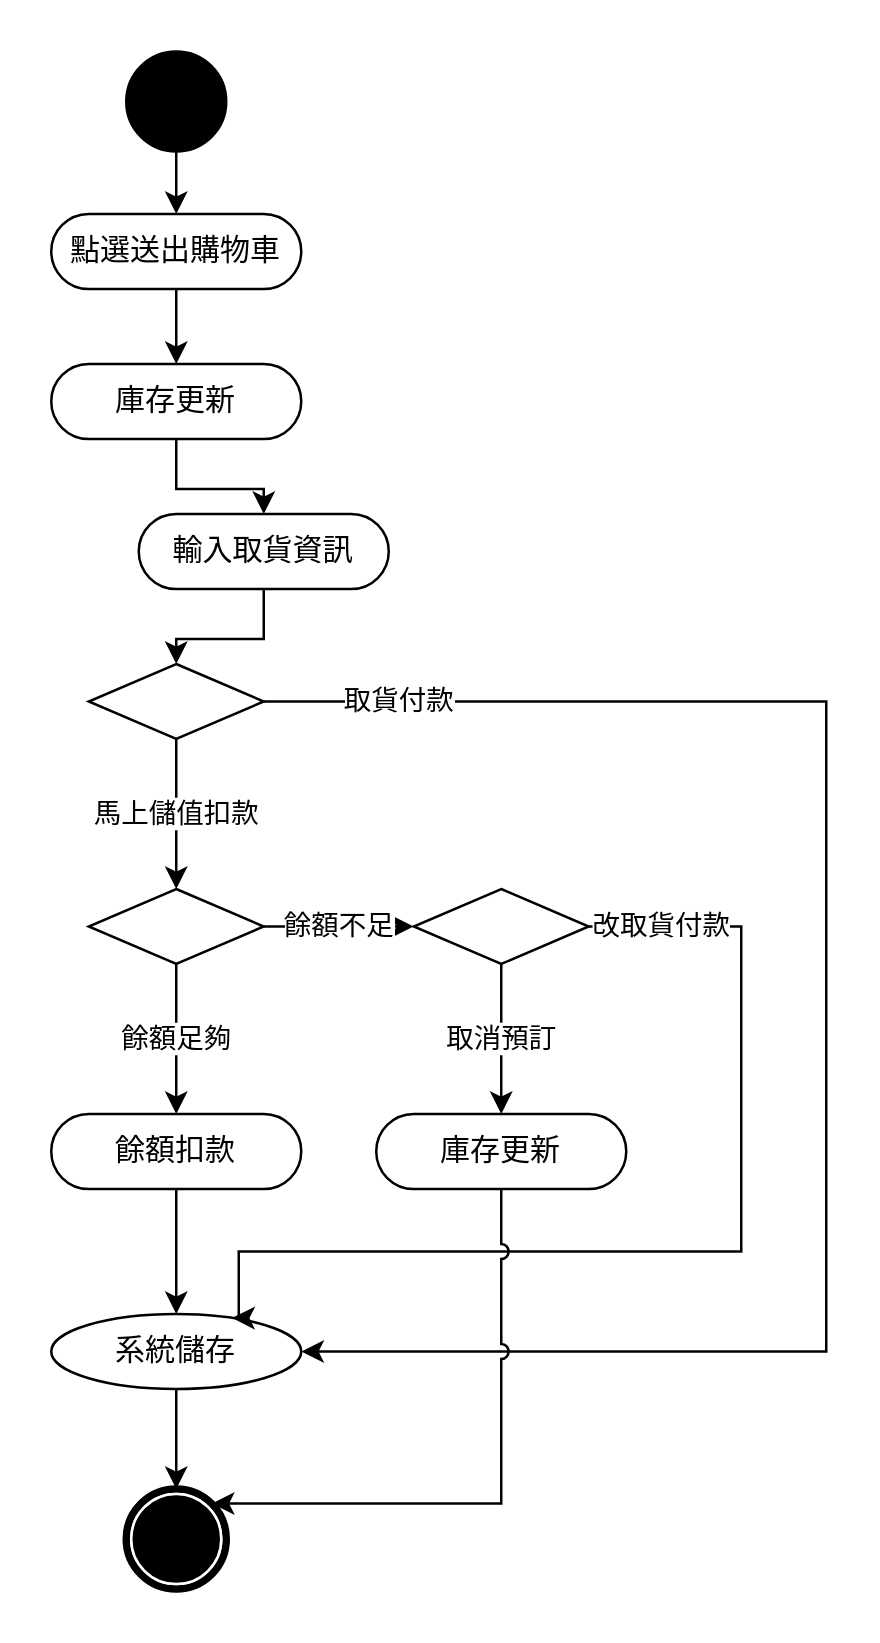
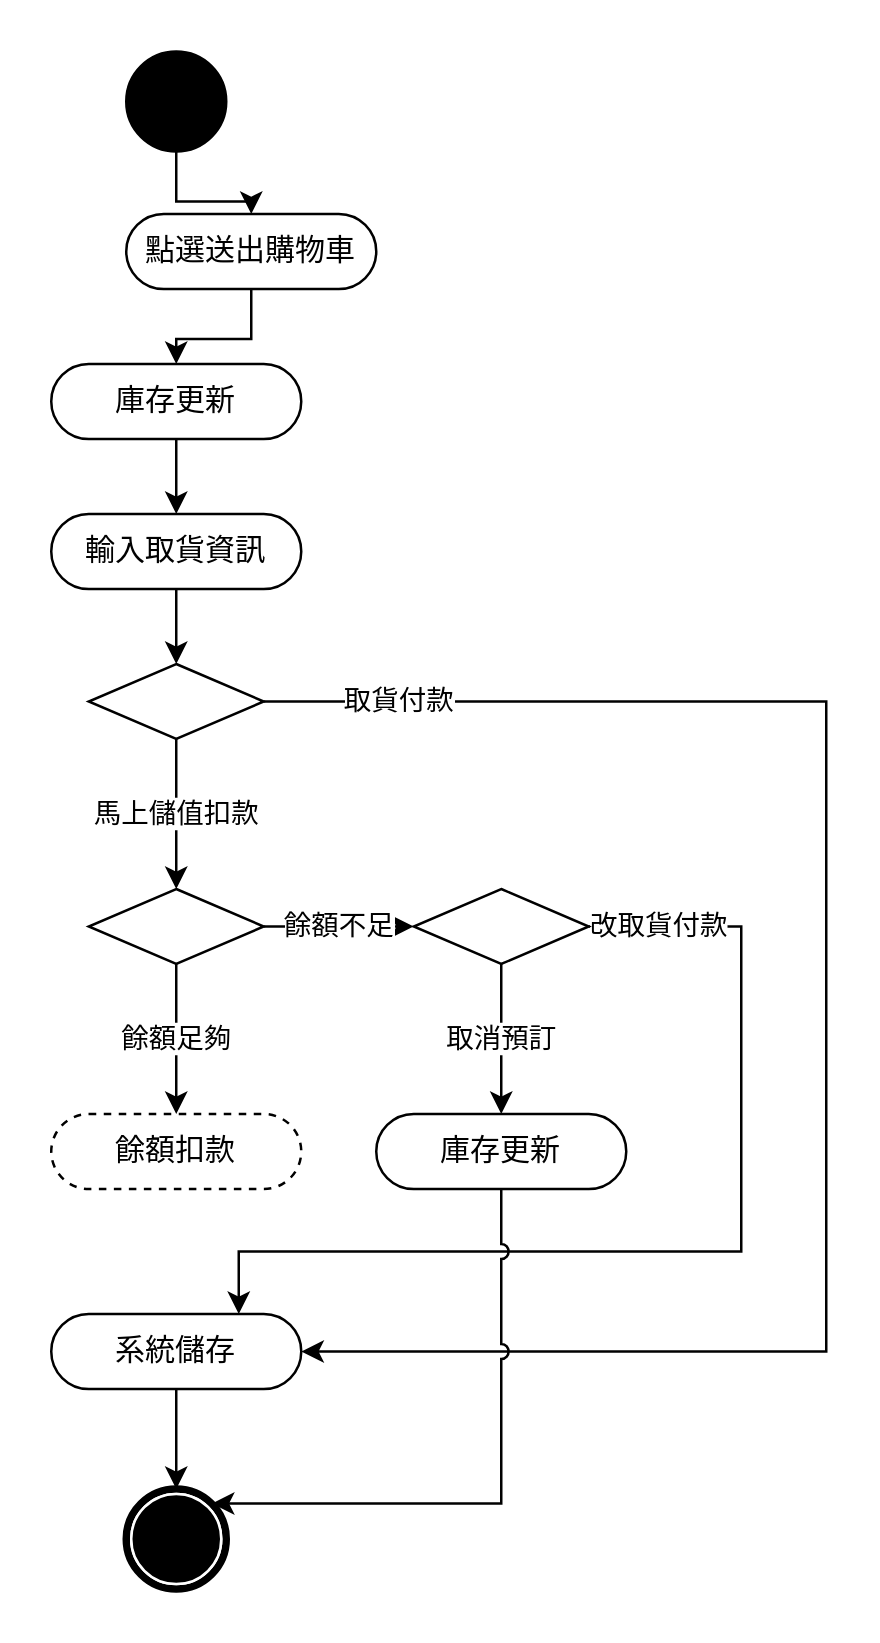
- <mxCell id="5" value="點選送出購物車" style="rounded=1;whiteSpace=wrap;html=1;shadow=0;comic=0;labelBackgroundColor=none;strokeWidth=1;fontFamily=Verdana;fontSize=12;align=center;arcSize=50;" parent="1" vertex="1"><mxGeometry x="20" y="85" width="100" height="30" as="geometry" /></mxCell>
+ <mxCell id="5" value="點選送出購物車" style="rounded=1;whiteSpace=wrap;html=1;shadow=0;comic=0;labelBackgroundColor=none;strokeWidth=1;fontFamily=Verdana;fontSize=12;align=center;arcSize=50;" parent="1" vertex="1"><mxGeometry x="50" y="85" width="100" height="30" as="geometry" /></mxCell>
- <mxCell id="12" value="輸入取貨資訊" style="rounded=1;whiteSpace=wrap;html=1;shadow=0;comic=0;labelBackgroundColor=none;strokeWidth=1;fontFamily=Verdana;fontSize=12;align=center;arcSize=50;" parent="1" vertex="1"><mxGeometry x="55" y="205" width="100" height="30" as="geometry" /></mxCell>
+ <mxCell id="12" value="輸入取貨資訊" style="rounded=1;whiteSpace=wrap;html=1;shadow=0;comic=0;labelBackgroundColor=none;strokeWidth=1;fontFamily=Verdana;fontSize=12;align=center;arcSize=50;" parent="1" vertex="1"><mxGeometry x="20" y="205" width="100" height="30" as="geometry" /></mxCell>
- <mxCell id="17" value="餘額扣款" style="rounded=1;whiteSpace=wrap;html=1;shadow=0;comic=0;labelBackgroundColor=none;strokeWidth=1;fontFamily=Verdana;fontSize=12;align=center;arcSize=50;" parent="1" vertex="1"><mxGeometry x="20" y="445" width="100" height="30" as="geometry" /></mxCell>
+ <mxCell id="17" value="餘額扣款" style="rounded=1;whiteSpace=wrap;html=1;shadow=0;comic=0;labelBackgroundColor=none;strokeWidth=1;fontFamily=Verdana;fontSize=12;align=center;arcSize=50;dashed=1;" parent="1" vertex="1"><mxGeometry x="20" y="445" width="100" height="30" as="geometry" /></mxCell>
- <mxCell id="16" style="edgeStyle=orthogonalEdgeStyle;rounded=0;orthogonalLoop=1;jettySize=auto;html=1;entryX=0.5;entryY=0;entryDx=0;entryDy=0;" parent="1" source="17" target="10" edge="1"><mxGeometry relative="1" as="geometry"><mxPoint x="70" y="515" as="targetPoint" /></mxGeometry></mxCell>
- <mxCell id="10" value="系統儲存" style="ellipse;whiteSpace=wrap;html=1;shadow=0;comic=0;labelBackgroundColor=none;strokeWidth=1;fontFamily=Verdana;fontSize=12;align=center;arcSize=50;" parent="1" vertex="1"><mxGeometry x="20" y="525" width="100" height="30" as="geometry" /></mxCell>
+ <mxCell id="10" value="系統儲存" style="rounded=1;whiteSpace=wrap;html=1;shadow=0;comic=0;labelBackgroundColor=none;strokeWidth=1;fontFamily=Verdana;fontSize=12;align=center;arcSize=50;" parent="1" vertex="1"><mxGeometry x="20" y="525" width="100" height="30" as="geometry" /></mxCell>
